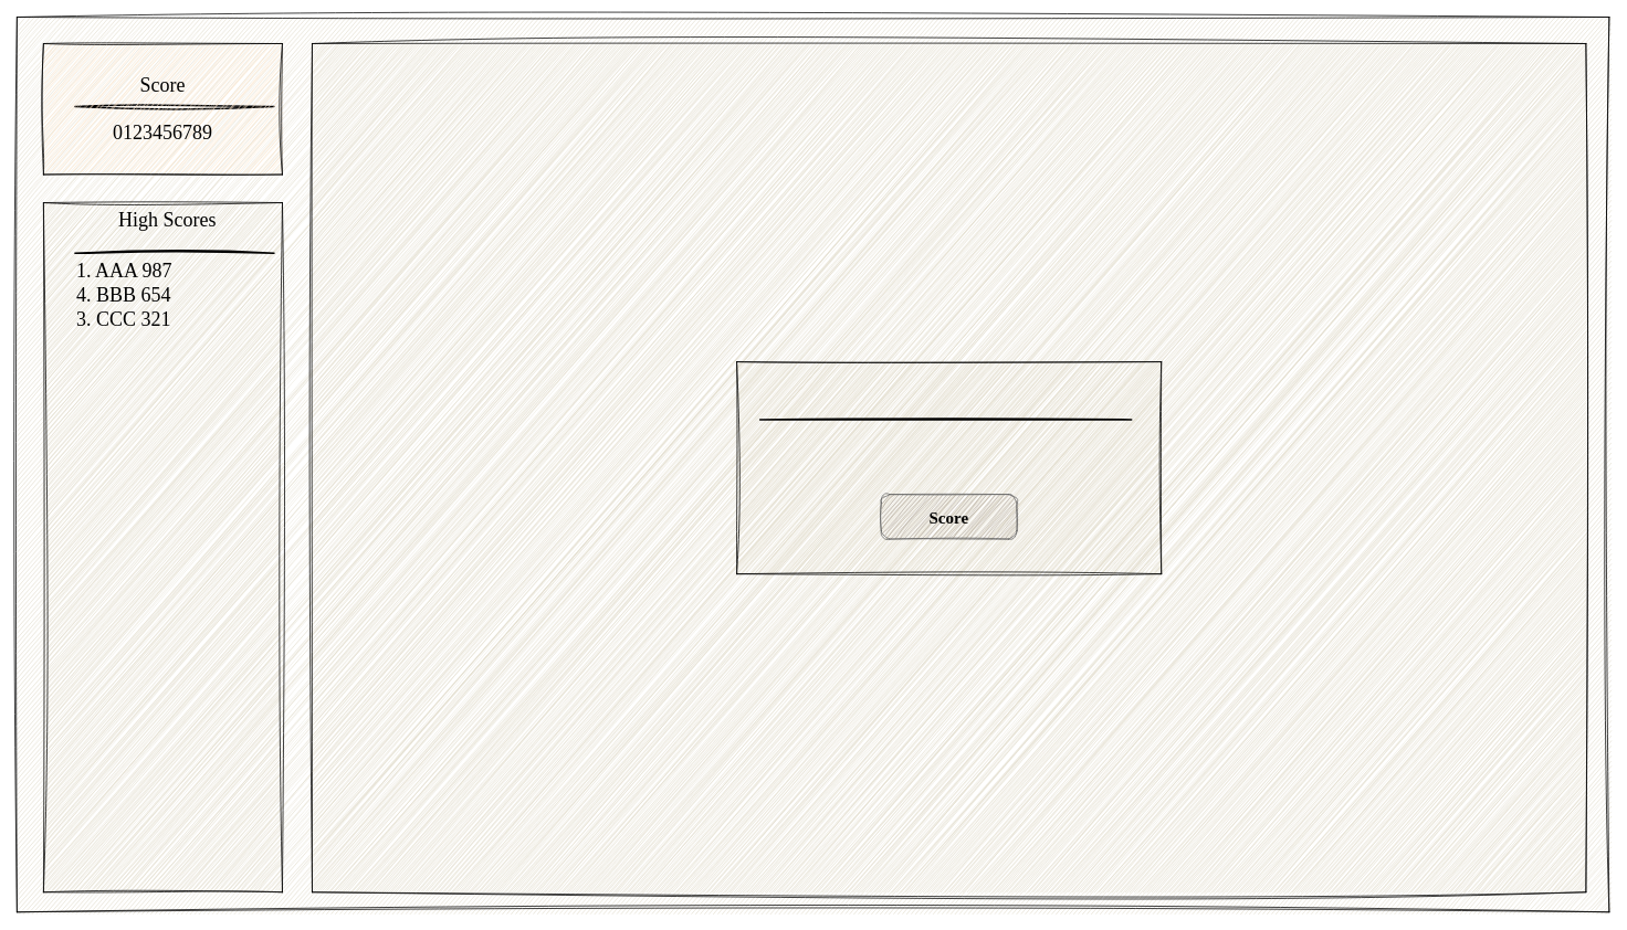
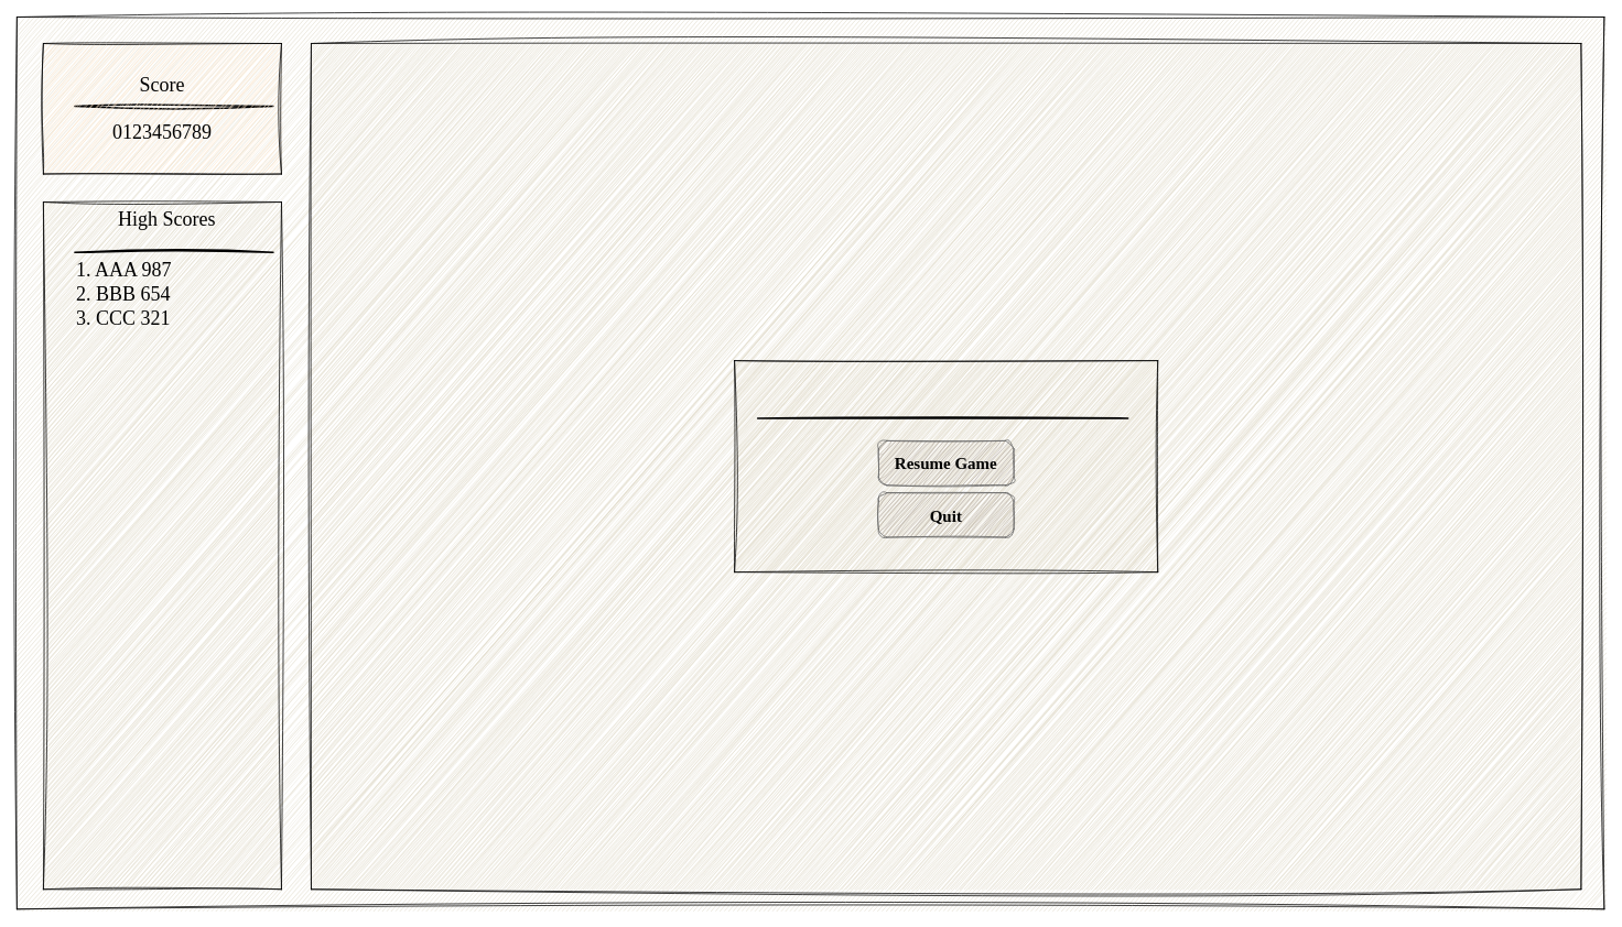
- <mxCell id="8" value="&lt;div&gt;1. AAA 987&lt;/div&gt;&lt;div&gt;4. BBB 654&lt;/div&gt;&lt;div&gt;3. CCC 321&lt;br&gt;&lt;/div&gt;" style="text;html=1;align=left;verticalAlign=middle;whiteSpace=wrap;rounded=0;fontFamily=Cabin Sketch;fontSource=https%3A%2F%2Ffonts.googleapis.com%2Fcss%3Ffamily%3DCabin%2BSketch;fontSize=24;labelPosition=center;verticalLabelPosition=middle;" vertex="1" parent="1"><mxGeometry x="90" y="323.55" width="310" height="64" as="geometry" /></mxCell>
+ <mxCell id="8" value="&lt;div&gt;1. AAA 987&lt;/div&gt;&lt;div&gt;2. BBB 654&lt;/div&gt;&lt;div&gt;3. CCC 321&lt;br&gt;&lt;/div&gt;" style="text;html=1;align=left;verticalAlign=middle;whiteSpace=wrap;rounded=0;fontFamily=Cabin Sketch;fontSource=https%3A%2F%2Ffonts.googleapis.com%2Fcss%3Ffamily%3DCabin%2BSketch;fontSize=24;labelPosition=center;verticalLabelPosition=middle;" vertex="1" parent="1"><mxGeometry x="90" y="323.55" width="310" height="64" as="geometry" /></mxCell>
+ <mxCell id="12" value="Resume Game" style="strokeWidth=1;shadow=0;dashed=0;align=center;html=1;shape=mxgraph.mockup.buttons.button;strokeColor=#666666;fontColor=#000000;mainText=;buttonStyle=round;fontSize=20;fontStyle=1;fillColor=#A89F94;whiteSpace=wrap;sketch=1;hachureGap=4;jiggle=2;curveFitting=1;fontFamily=Cabin Sketch;fontSource=https%3A%2F%2Ffonts.googleapis.com%2Fcss%3Ffamily%3DCabin%2BSketch;" vertex="1" parent="1"><mxGeometry x="1062.184" y="532.998" width="163.636" height="53.889" as="geometry" /></mxCell>
- <mxCell id="13" value="Score" style="strokeWidth=1;shadow=0;dashed=0;align=center;html=1;shape=mxgraph.mockup.buttons.button;strokeColor=#666666;fontColor=#000000;mainText=;buttonStyle=round;fontSize=20;fontStyle=1;fillColor=#A89F94;whiteSpace=wrap;sketch=1;hachureGap=4;jiggle=2;curveFitting=1;fontFamily=Cabin Sketch;fontSource=https%3A%2F%2Ffonts.googleapis.com%2Fcss%3Ffamily%3DCabin%2BSketch;" vertex="1" parent="1"><mxGeometry x="1062.174" y="596.001" width="163.636" height="53.889" as="geometry" /></mxCell>
+ <mxCell id="13" value="Quit" style="strokeWidth=1;shadow=0;dashed=0;align=center;html=1;shape=mxgraph.mockup.buttons.button;strokeColor=#666666;fontColor=#000000;mainText=;buttonStyle=round;fontSize=20;fontStyle=1;fillColor=#A89F94;whiteSpace=wrap;sketch=1;hachureGap=4;jiggle=2;curveFitting=1;fontFamily=Cabin Sketch;fontSource=https%3A%2F%2Ffonts.googleapis.com%2Fcss%3Ffamily%3DCabin%2BSketch;" vertex="1" parent="1"><mxGeometry x="1062.174" y="596.001" width="163.636" height="53.889" as="geometry" /></mxCell>
